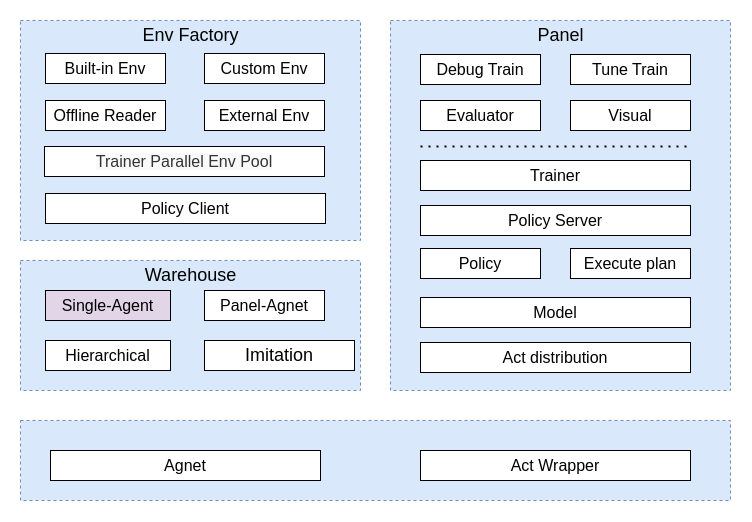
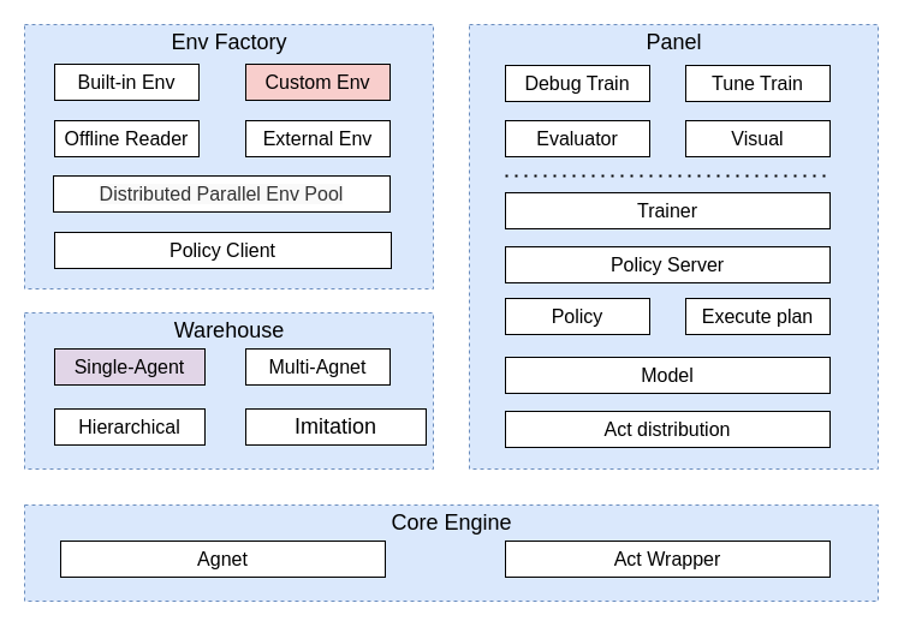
- <mxCell id="7" value="&lt;span style=&quot;font-size: 16px&quot;&gt;Custom Env&lt;/span&gt;" style="rounded=0;whiteSpace=wrap;html=1;fontSize=18;" parent="1" vertex="1"><mxGeometry x="204" y="53" width="120" height="30" as="geometry" /></mxCell>
+ <mxCell id="7" value="&lt;span style=&quot;font-size: 16px&quot;&gt;Custom Env&lt;/span&gt;" style="rounded=0;whiteSpace=wrap;html=1;fontSize=18;fillColor=#f8cecc;" parent="1" vertex="1"><mxGeometry x="204" y="53" width="120" height="30" as="geometry" /></mxCell>
- <mxCell id="8" value="&lt;font style=&quot;font-size: 16px&quot;&gt;&lt;span id=&quot;w_15&quot; class=&quot;&quot; style=&quot;color: rgb(51 , 51 , 51) ; font-family: &amp;#34;arial&amp;#34; , &amp;#34;pingfang sc&amp;#34; , &amp;#34;hiragino sans gb&amp;#34; , &amp;#34;stheiti&amp;#34; , &amp;#34;microsoft yahei&amp;#34; , &amp;#34;wenquanyi micro hei&amp;#34; , sans-serif ; text-align: left ; background-color: rgb(249 , 249 , 249)&quot;&gt;Trainer&amp;nbsp;&lt;/span&gt;&lt;span id=&quot;w_16&quot; class=&quot;&quot; style=&quot;color: rgb(51 , 51 , 51) ; font-family: &amp;#34;arial&amp;#34; , &amp;#34;pingfang sc&amp;#34; , &amp;#34;hiragino sans gb&amp;#34; , &amp;#34;stheiti&amp;#34; , &amp;#34;microsoft yahei&amp;#34; , &amp;#34;wenquanyi micro hei&amp;#34; , sans-serif ; text-align: left ; background-color: rgb(249 , 249 , 249)&quot;&gt;Parallel Env Pool&lt;/span&gt;&lt;/font&gt;" style="rounded=0;whiteSpace=wrap;html=1;fontSize=18;" parent="1" vertex="1"><mxGeometry x="44" y="146" width="280" height="30" as="geometry" /></mxCell>
+ <mxCell id="8" value="&lt;font style=&quot;font-size: 16px&quot;&gt;&lt;span id=&quot;w_15&quot; class=&quot;&quot; style=&quot;color: rgb(51 , 51 , 51) ; font-family: &amp;#34;arial&amp;#34; , &amp;#34;pingfang sc&amp;#34; , &amp;#34;hiragino sans gb&amp;#34; , &amp;#34;stheiti&amp;#34; , &amp;#34;microsoft yahei&amp;#34; , &amp;#34;wenquanyi micro hei&amp;#34; , sans-serif ; text-align: left ; background-color: rgb(249 , 249 , 249)&quot;&gt;Distributed&amp;nbsp;&lt;/span&gt;&lt;span id=&quot;w_16&quot; class=&quot;&quot; style=&quot;color: rgb(51 , 51 , 51) ; font-family: &amp;#34;arial&amp;#34; , &amp;#34;pingfang sc&amp;#34; , &amp;#34;hiragino sans gb&amp;#34; , &amp;#34;stheiti&amp;#34; , &amp;#34;microsoft yahei&amp;#34; , &amp;#34;wenquanyi micro hei&amp;#34; , sans-serif ; text-align: left ; background-color: rgb(249 , 249 , 249)&quot;&gt;Parallel Env Pool&lt;/span&gt;&lt;/font&gt;" style="rounded=0;whiteSpace=wrap;html=1;fontSize=18;" parent="1" vertex="1"><mxGeometry x="44" y="146" width="280" height="30" as="geometry" /></mxCell>
- <mxCell id="13" value="&lt;span style=&quot;font-size: 16px&quot;&gt;Panel-Agnet&lt;/span&gt;" style="rounded=0;whiteSpace=wrap;html=1;fontSize=18;" parent="1" vertex="1"><mxGeometry x="204" y="290" width="120" height="30" as="geometry" /></mxCell>
+ <mxCell id="13" value="&lt;span style=&quot;font-size: 16px&quot;&gt;Multi-Agnet&lt;/span&gt;" style="rounded=0;whiteSpace=wrap;html=1;fontSize=18;" parent="1" vertex="1"><mxGeometry x="204" y="290" width="120" height="30" as="geometry" /></mxCell>
+ <mxCell id="31" value="Core Engine" style="text;html=1;strokeColor=none;fillColor=none;align=center;verticalAlign=middle;whiteSpace=wrap;rounded=0;fontSize=18;" parent="1" vertex="1"><mxGeometry x="312.5" y="420" width="125" height="30" as="geometry" /></mxCell>
